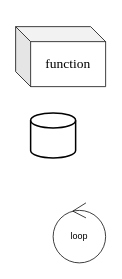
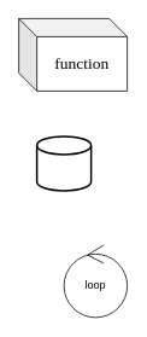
- <mxCell id="2" value="&lt;font style=&quot;font-size: 18px;&quot; face=&quot;Times New Roman&quot;&gt;function&lt;/font&gt;" style="shape=cube;whiteSpace=wrap;html=1;boundedLbl=1;backgroundOutline=1;darkOpacity=0.05;darkOpacity2=0.1;" vertex="1" parent="1"><mxGeometry x="20" y="35" width="120" height="80" as="geometry" /></mxCell>
+ <mxCell id="2" value="&lt;font style=&quot;font-size: 18px;&quot; face=&quot;Times New Roman&quot;&gt;function&lt;/font&gt;" style="shape=cube;whiteSpace=wrap;html=1;boundedLbl=1;backgroundOutline=1;darkOpacity=0.05;darkOpacity2=0.1;" vertex="1" parent="1"><mxGeometry x="20" y="20" width="120" height="80" as="geometry" /></mxCell>
